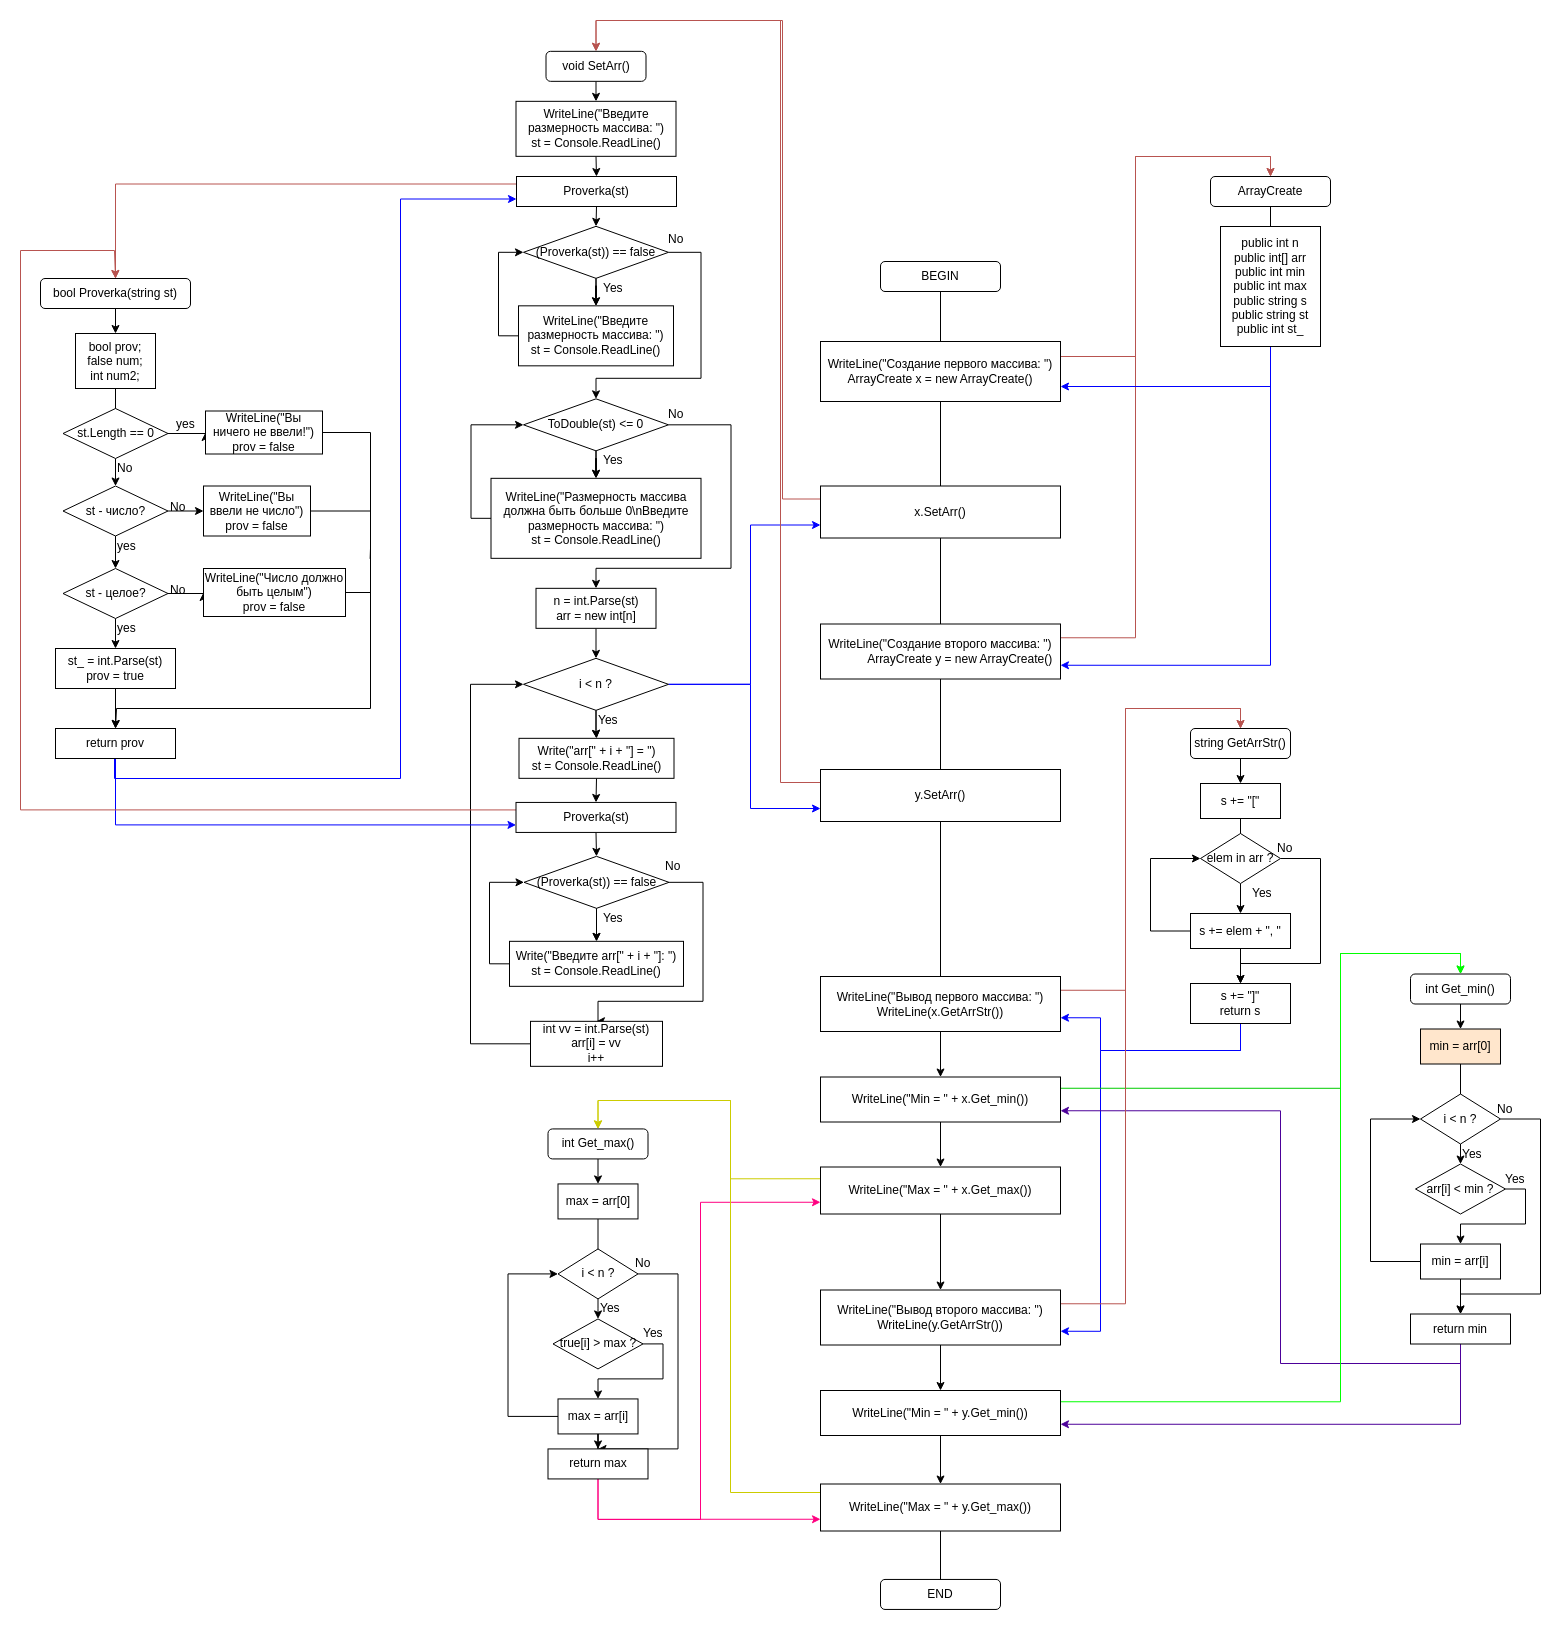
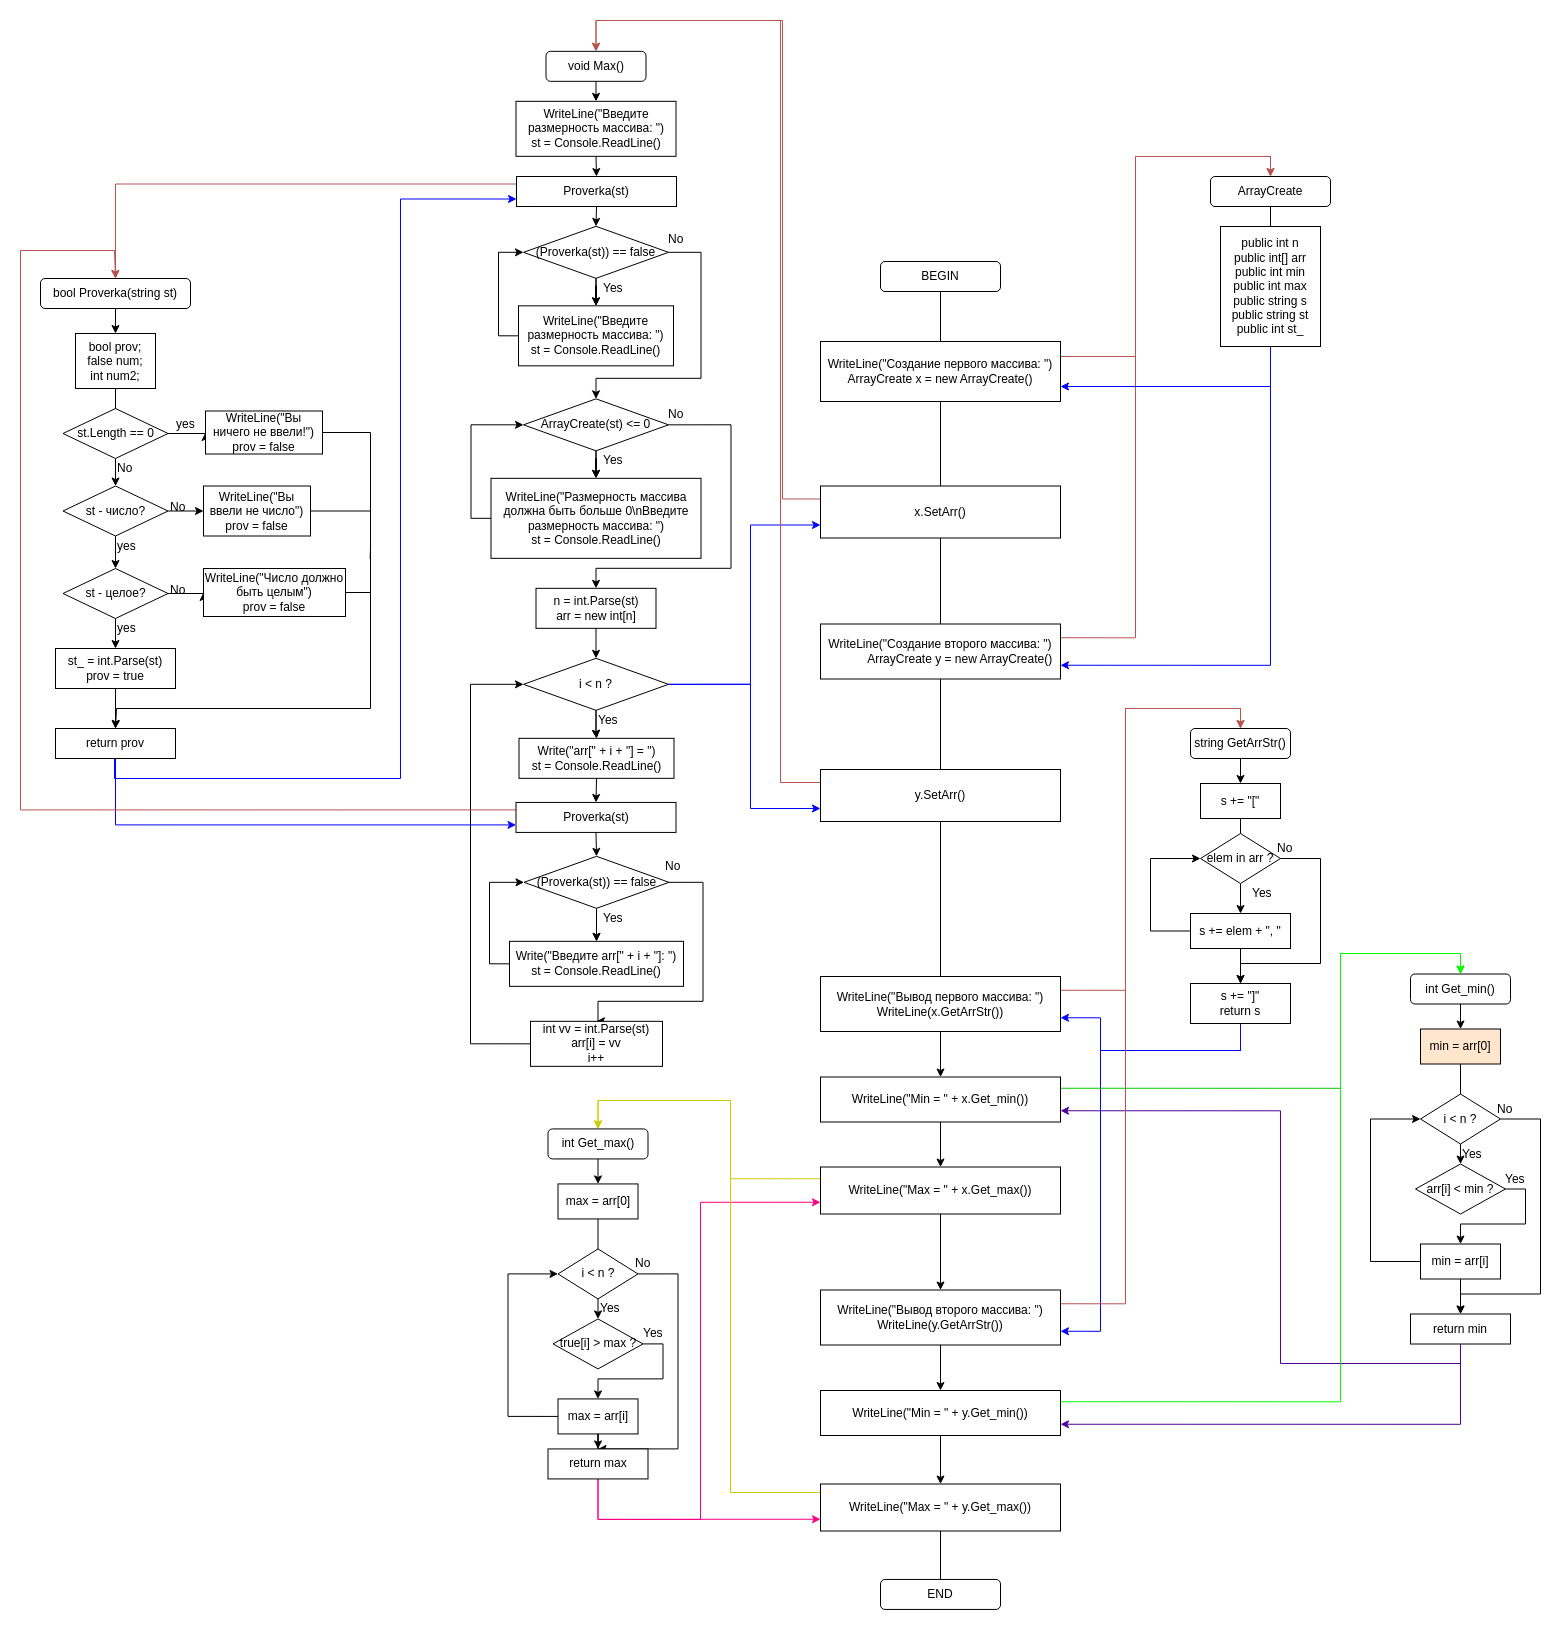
- <mxCell id="56" value="void SetArr()" style="rounded=1;whiteSpace=wrap;html=1;" vertex="1" parent="1"><mxGeometry x="545.5" y="50.833" width="100" height="30" as="geometry" /></mxCell>
+ <mxCell id="56" value="void Max()" style="rounded=1;whiteSpace=wrap;html=1;" vertex="1" parent="1"><mxGeometry x="545.5" y="50.833" width="100" height="30" as="geometry" /></mxCell>
- <mxCell id="69" value="ToDouble(st) &amp;lt;= 0" style="rhombus;whiteSpace=wrap;html=1;" vertex="1" parent="1"><mxGeometry x="523" y="398.333" width="145" height="52" as="geometry" /></mxCell>
+ <mxCell id="69" value="ArrayCreate(st) &amp;lt;= 0" style="rhombus;whiteSpace=wrap;html=1;" vertex="1" parent="1"><mxGeometry x="523" y="398.333" width="145" height="52" as="geometry" /></mxCell>
